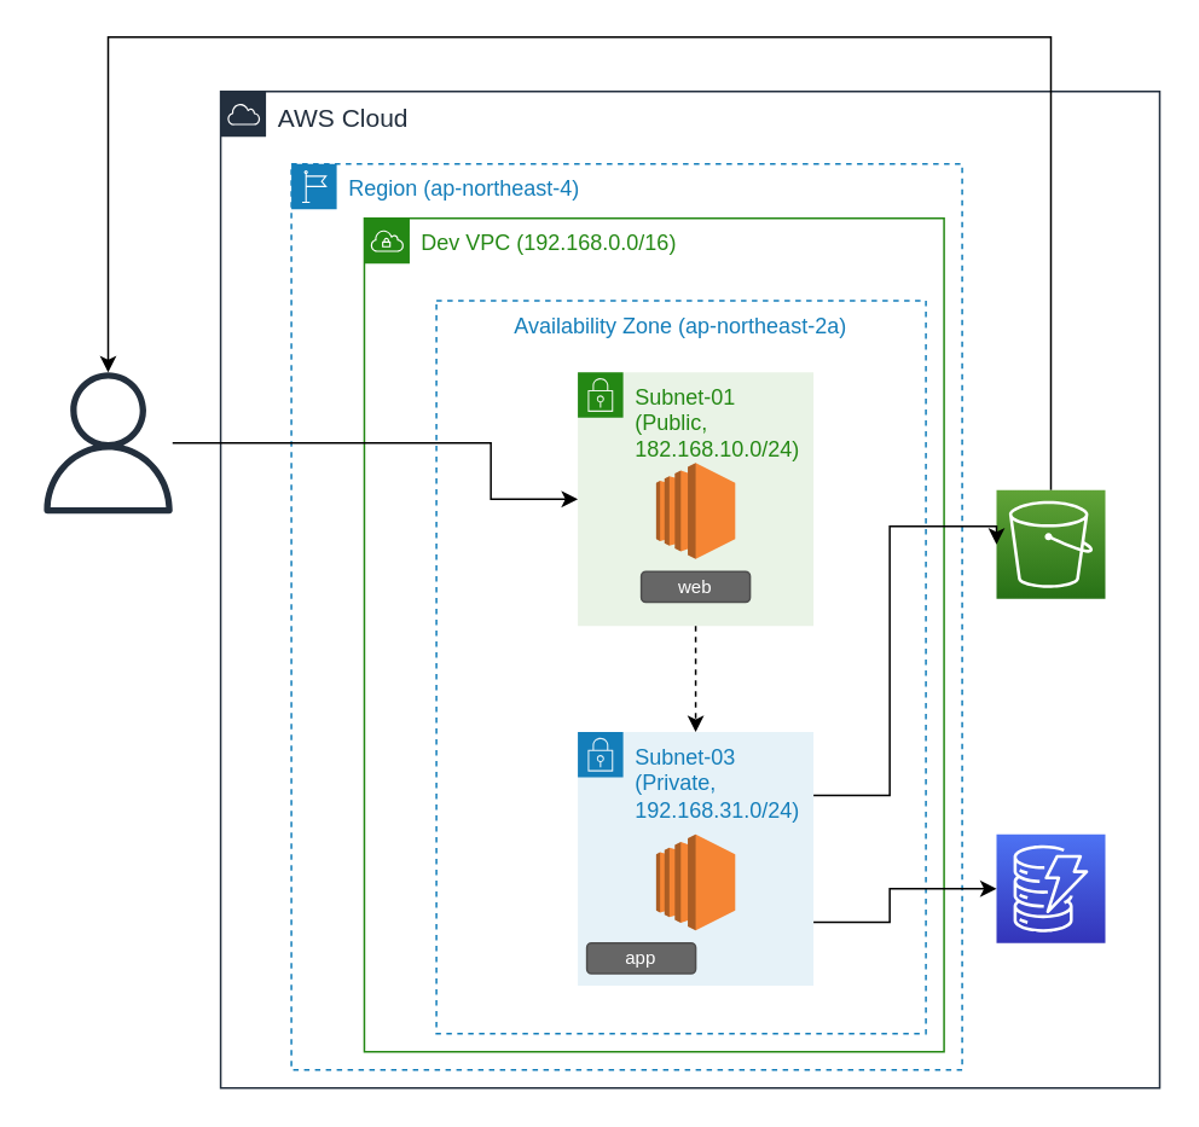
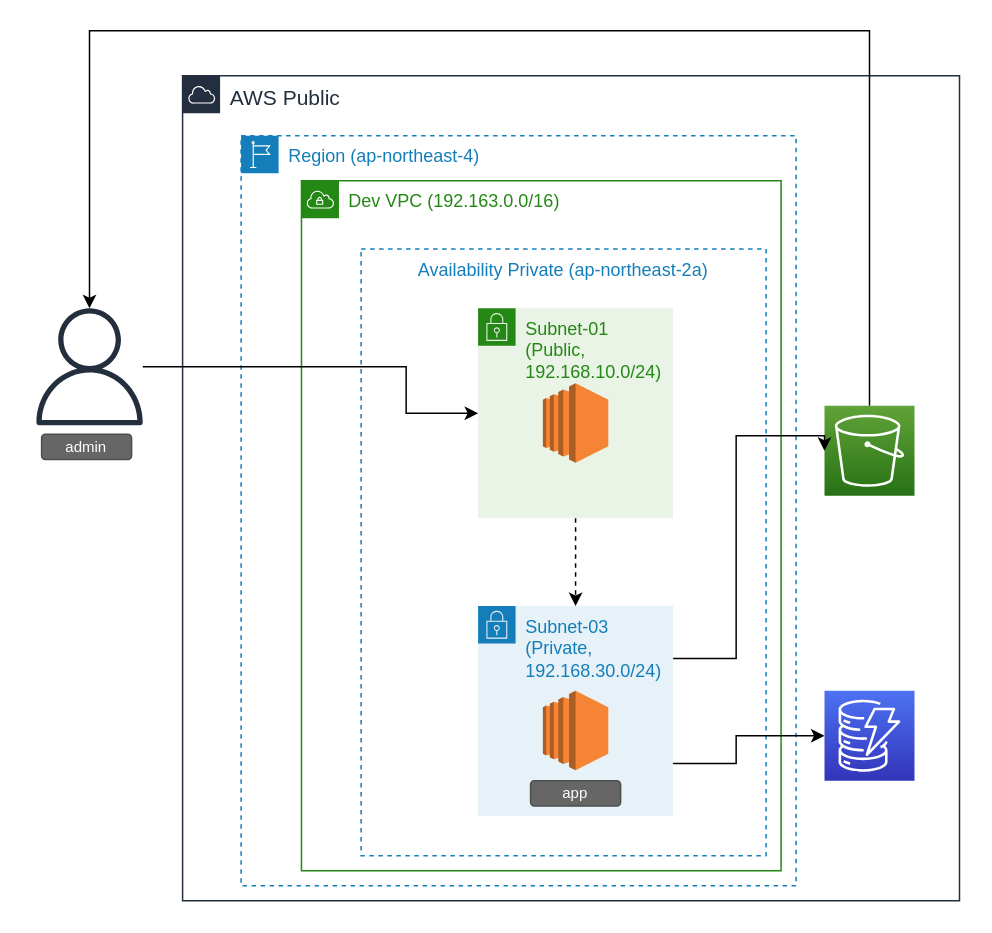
- <mxCell id="2" value="&lt;font style=&quot;font-size: 14px;&quot;&gt;AWS Cloud&lt;/font&gt;" style="points=[[0,0],[0.25,0],[0.5,0],[0.75,0],[1,0],[1,0.25],[1,0.5],[1,0.75],[1,1],[0.75,1],[0.5,1],[0.25,1],[0,1],[0,0.75],[0,0.5],[0,0.25]];outlineConnect=0;gradientColor=none;html=1;whiteSpace=wrap;fontSize=12;fontStyle=0;container=0;pointerEvents=0;collapsible=0;recursiveResize=0;shape=mxgraph.aws4.group;grIcon=mxgraph.aws4.group_aws_cloud;strokeColor=#232F3E;fillColor=none;verticalAlign=top;align=left;spacingLeft=30;fontColor=#232F3E;dashed=0;" vertex="1" parent="1"><mxGeometry x="121.06" y="50" width="517.94" height="550" as="geometry" /></mxCell>
+ <mxCell id="2" value="&lt;font style=&quot;font-size: 14px;&quot;&gt;AWS Public&lt;/font&gt;" style="points=[[0,0],[0.25,0],[0.5,0],[0.75,0],[1,0],[1,0.25],[1,0.5],[1,0.75],[1,1],[0.75,1],[0.5,1],[0.25,1],[0,1],[0,0.75],[0,0.5],[0,0.25]];outlineConnect=0;gradientColor=none;html=1;whiteSpace=wrap;fontSize=12;fontStyle=0;container=0;pointerEvents=0;collapsible=0;recursiveResize=0;shape=mxgraph.aws4.group;grIcon=mxgraph.aws4.group_aws_cloud;strokeColor=#232F3E;fillColor=none;verticalAlign=top;align=left;spacingLeft=30;fontColor=#232F3E;dashed=0;" vertex="1" parent="1"><mxGeometry x="121.06" y="50" width="517.94" height="550" as="geometry" /></mxCell>
- <mxCell id="7" value="&lt;font color=&quot;#248814&quot;&gt;Dev VPC (192.168.0.0/16)&lt;/font&gt;" style="points=[[0,0],[0.25,0],[0.5,0],[0.75,0],[1,0],[1,0.25],[1,0.5],[1,0.75],[1,1],[0.75,1],[0.5,1],[0.25,1],[0,1],[0,0.75],[0,0.5],[0,0.25]];outlineConnect=0;gradientColor=none;html=1;whiteSpace=wrap;fontSize=12;fontStyle=0;container=0;pointerEvents=0;collapsible=0;recursiveResize=0;shape=mxgraph.aws4.group;grIcon=mxgraph.aws4.group_vpc;strokeColor=#248814;fillColor=none;verticalAlign=top;align=left;spacingLeft=30;fontColor=#AAB7B8;dashed=0;" vertex="1" parent="1"><mxGeometry x="200.31" y="120" width="319.75" height="460" as="geometry" /></mxCell>
+ <mxCell id="7" value="&lt;font color=&quot;#248814&quot;&gt;Dev VPC (192.163.0.0/16)&lt;/font&gt;" style="points=[[0,0],[0.25,0],[0.5,0],[0.75,0],[1,0],[1,0.25],[1,0.5],[1,0.75],[1,1],[0.75,1],[0.5,1],[0.25,1],[0,1],[0,0.75],[0,0.5],[0,0.25]];outlineConnect=0;gradientColor=none;html=1;whiteSpace=wrap;fontSize=12;fontStyle=0;container=0;pointerEvents=0;collapsible=0;recursiveResize=0;shape=mxgraph.aws4.group;grIcon=mxgraph.aws4.group_vpc;strokeColor=#248814;fillColor=none;verticalAlign=top;align=left;spacingLeft=30;fontColor=#AAB7B8;dashed=0;" vertex="1" parent="1"><mxGeometry x="200.31" y="120" width="319.75" height="460" as="geometry" /></mxCell>
- <mxCell id="10" value="Availability Zone (ap-northeast-2a)" style="fillColor=none;strokeColor=#147EBA;dashed=1;verticalAlign=top;fontStyle=0;fontColor=#147EBA;whiteSpace=wrap;html=1;" vertex="1" parent="1"><mxGeometry x="240.06" y="165.5" width="270" height="404.5" as="geometry" /></mxCell>
+ <mxCell id="10" value="Availability Private (ap-northeast-2a)" style="fillColor=none;strokeColor=#147EBA;dashed=1;verticalAlign=top;fontStyle=0;fontColor=#147EBA;whiteSpace=wrap;html=1;" vertex="1" parent="1"><mxGeometry x="240.06" y="165.5" width="270" height="404.5" as="geometry" /></mxCell>
- <mxCell id="11" value="Subnet-01 (Public, 182.168.10.0/24)" style="points=[[0,0],[0.25,0],[0.5,0],[0.75,0],[1,0],[1,0.25],[1,0.5],[1,0.75],[1,1],[0.75,1],[0.5,1],[0.25,1],[0,1],[0,0.75],[0,0.5],[0,0.25]];outlineConnect=0;gradientColor=none;html=1;whiteSpace=wrap;fontSize=12;fontStyle=0;container=1;pointerEvents=0;collapsible=0;recursiveResize=0;shape=mxgraph.aws4.group;grIcon=mxgraph.aws4.group_security_group;grStroke=0;strokeColor=#248814;fillColor=#E9F3E6;verticalAlign=top;align=left;spacingLeft=30;fontColor=#248814;dashed=0;" vertex="1" parent="1"><mxGeometry x="318.06" y="205" width="130" height="140" as="geometry" /></mxCell>
+ <mxCell id="11" value="Subnet-01 (Public, 192.168.10.0/24)" style="points=[[0,0],[0.25,0],[0.5,0],[0.75,0],[1,0],[1,0.25],[1,0.5],[1,0.75],[1,1],[0.75,1],[0.5,1],[0.25,1],[0,1],[0,0.75],[0,0.5],[0,0.25]];outlineConnect=0;gradientColor=none;html=1;whiteSpace=wrap;fontSize=12;fontStyle=0;container=1;pointerEvents=0;collapsible=0;recursiveResize=0;shape=mxgraph.aws4.group;grIcon=mxgraph.aws4.group_security_group;grStroke=0;strokeColor=#248814;fillColor=#E9F3E6;verticalAlign=top;align=left;spacingLeft=30;fontColor=#248814;dashed=0;" vertex="1" parent="1"><mxGeometry x="318.06" y="205" width="130" height="140" as="geometry" /></mxCell>
+ <mxCell id="5" value="admin" style="rounded=1;html=1;shadow=0;dashed=0;whiteSpace=wrap;fontSize=10;fillColor=#666666;align=center;strokeColor=#4D4D4D;fontColor=#ffffff;" vertex="1" parent="3"><mxGeometry x="7" y="84" width="60" height="16.88" as="geometry" /></mxCell>
- <mxCell id="13" value="web" style="rounded=1;html=1;shadow=0;dashed=0;whiteSpace=wrap;fontSize=10;fillColor=#666666;align=center;strokeColor=#4D4D4D;fontColor=#ffffff;" vertex="1" parent="11"><mxGeometry x="35" y="110" width="60" height="16.88" as="geometry" /></mxCell>
- <mxCell id="14" value="Subnet-03 (Private, 192.168.31.0/24)" style="points=[[0,0],[0.25,0],[0.5,0],[0.75,0],[1,0],[1,0.25],[1,0.5],[1,0.75],[1,1],[0.75,1],[0.5,1],[0.25,1],[0,1],[0,0.75],[0,0.5],[0,0.25]];outlineConnect=0;gradientColor=none;html=1;whiteSpace=wrap;fontSize=12;fontStyle=0;container=1;pointerEvents=0;collapsible=0;recursiveResize=0;shape=mxgraph.aws4.group;grIcon=mxgraph.aws4.group_security_group;grStroke=0;strokeColor=#147EBA;fillColor=#E6F2F8;verticalAlign=top;align=left;spacingLeft=30;fontColor=#147EBA;dashed=0;" vertex="1" parent="1"><mxGeometry x="318.06" y="403.5" width="130" height="140" as="geometry" /></mxCell>
+ <mxCell id="14" value="Subnet-03 (Private, 192.168.30.0/24)" style="points=[[0,0],[0.25,0],[0.5,0],[0.75,0],[1,0],[1,0.25],[1,0.5],[1,0.75],[1,1],[0.75,1],[0.5,1],[0.25,1],[0,1],[0,0.75],[0,0.5],[0,0.25]];outlineConnect=0;gradientColor=none;html=1;whiteSpace=wrap;fontSize=12;fontStyle=0;container=1;pointerEvents=0;collapsible=0;recursiveResize=0;shape=mxgraph.aws4.group;grIcon=mxgraph.aws4.group_security_group;grStroke=0;strokeColor=#147EBA;fillColor=#E6F2F8;verticalAlign=top;align=left;spacingLeft=30;fontColor=#147EBA;dashed=0;" vertex="1" parent="1"><mxGeometry x="318.06" y="403.5" width="130" height="140" as="geometry" /></mxCell>
- <mxCell id="18" value="app" style="rounded=1;html=1;shadow=0;dashed=0;whiteSpace=wrap;fontSize=10;fillColor=#666666;align=center;strokeColor=#4D4D4D;fontColor=#ffffff;" vertex="1" parent="1"><mxGeometry x="323.06" y="520" width="60" height="16.88" as="geometry" /></mxCell>
+ <mxCell id="18" value="app" style="rounded=1;html=1;shadow=0;dashed=0;whiteSpace=wrap;fontSize=10;fillColor=#666666;align=center;strokeColor=#4D4D4D;fontColor=#ffffff;" vertex="1" parent="1"><mxGeometry x="353.06" y="520" width="60" height="16.88" as="geometry" /></mxCell>
